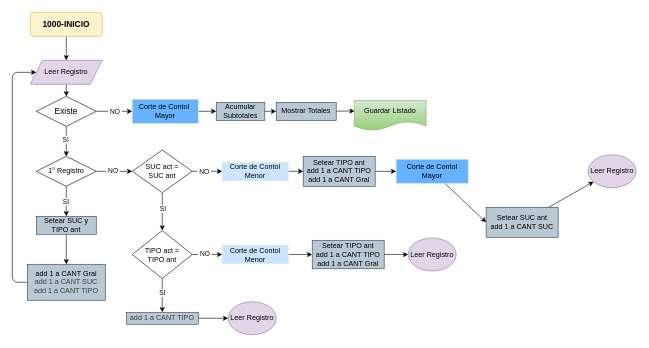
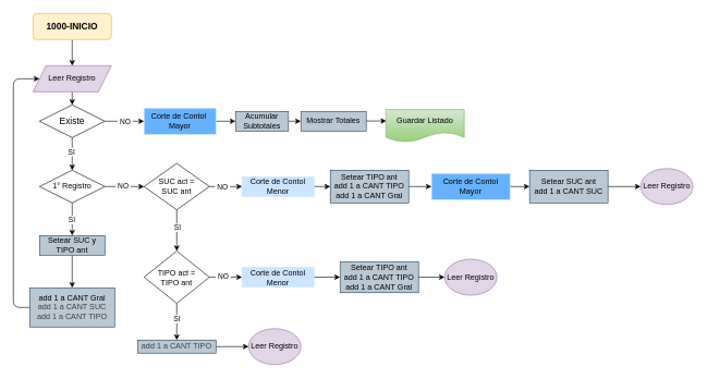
- <mxCell id="52" value="Setear SUC ant&lt;div&gt;add 1 a CANT SUC&lt;/div&gt;" style="rounded=0;whiteSpace=wrap;html=1;fillColor=#bac8d3;strokeColor=#23445d;" parent="1" vertex="1"><mxGeometry x="810" y="345" width="120" height="50" as="geometry" /></mxCell>
+ <mxCell id="52" value="Setear SUC ant&lt;div&gt;add 1 a CANT SUC&lt;/div&gt;" style="rounded=0;whiteSpace=wrap;html=1;fillColor=#bac8d3;strokeColor=#23445d;" parent="1" vertex="1"><mxGeometry x="810" y="260" width="120" height="50" as="geometry" /></mxCell>
